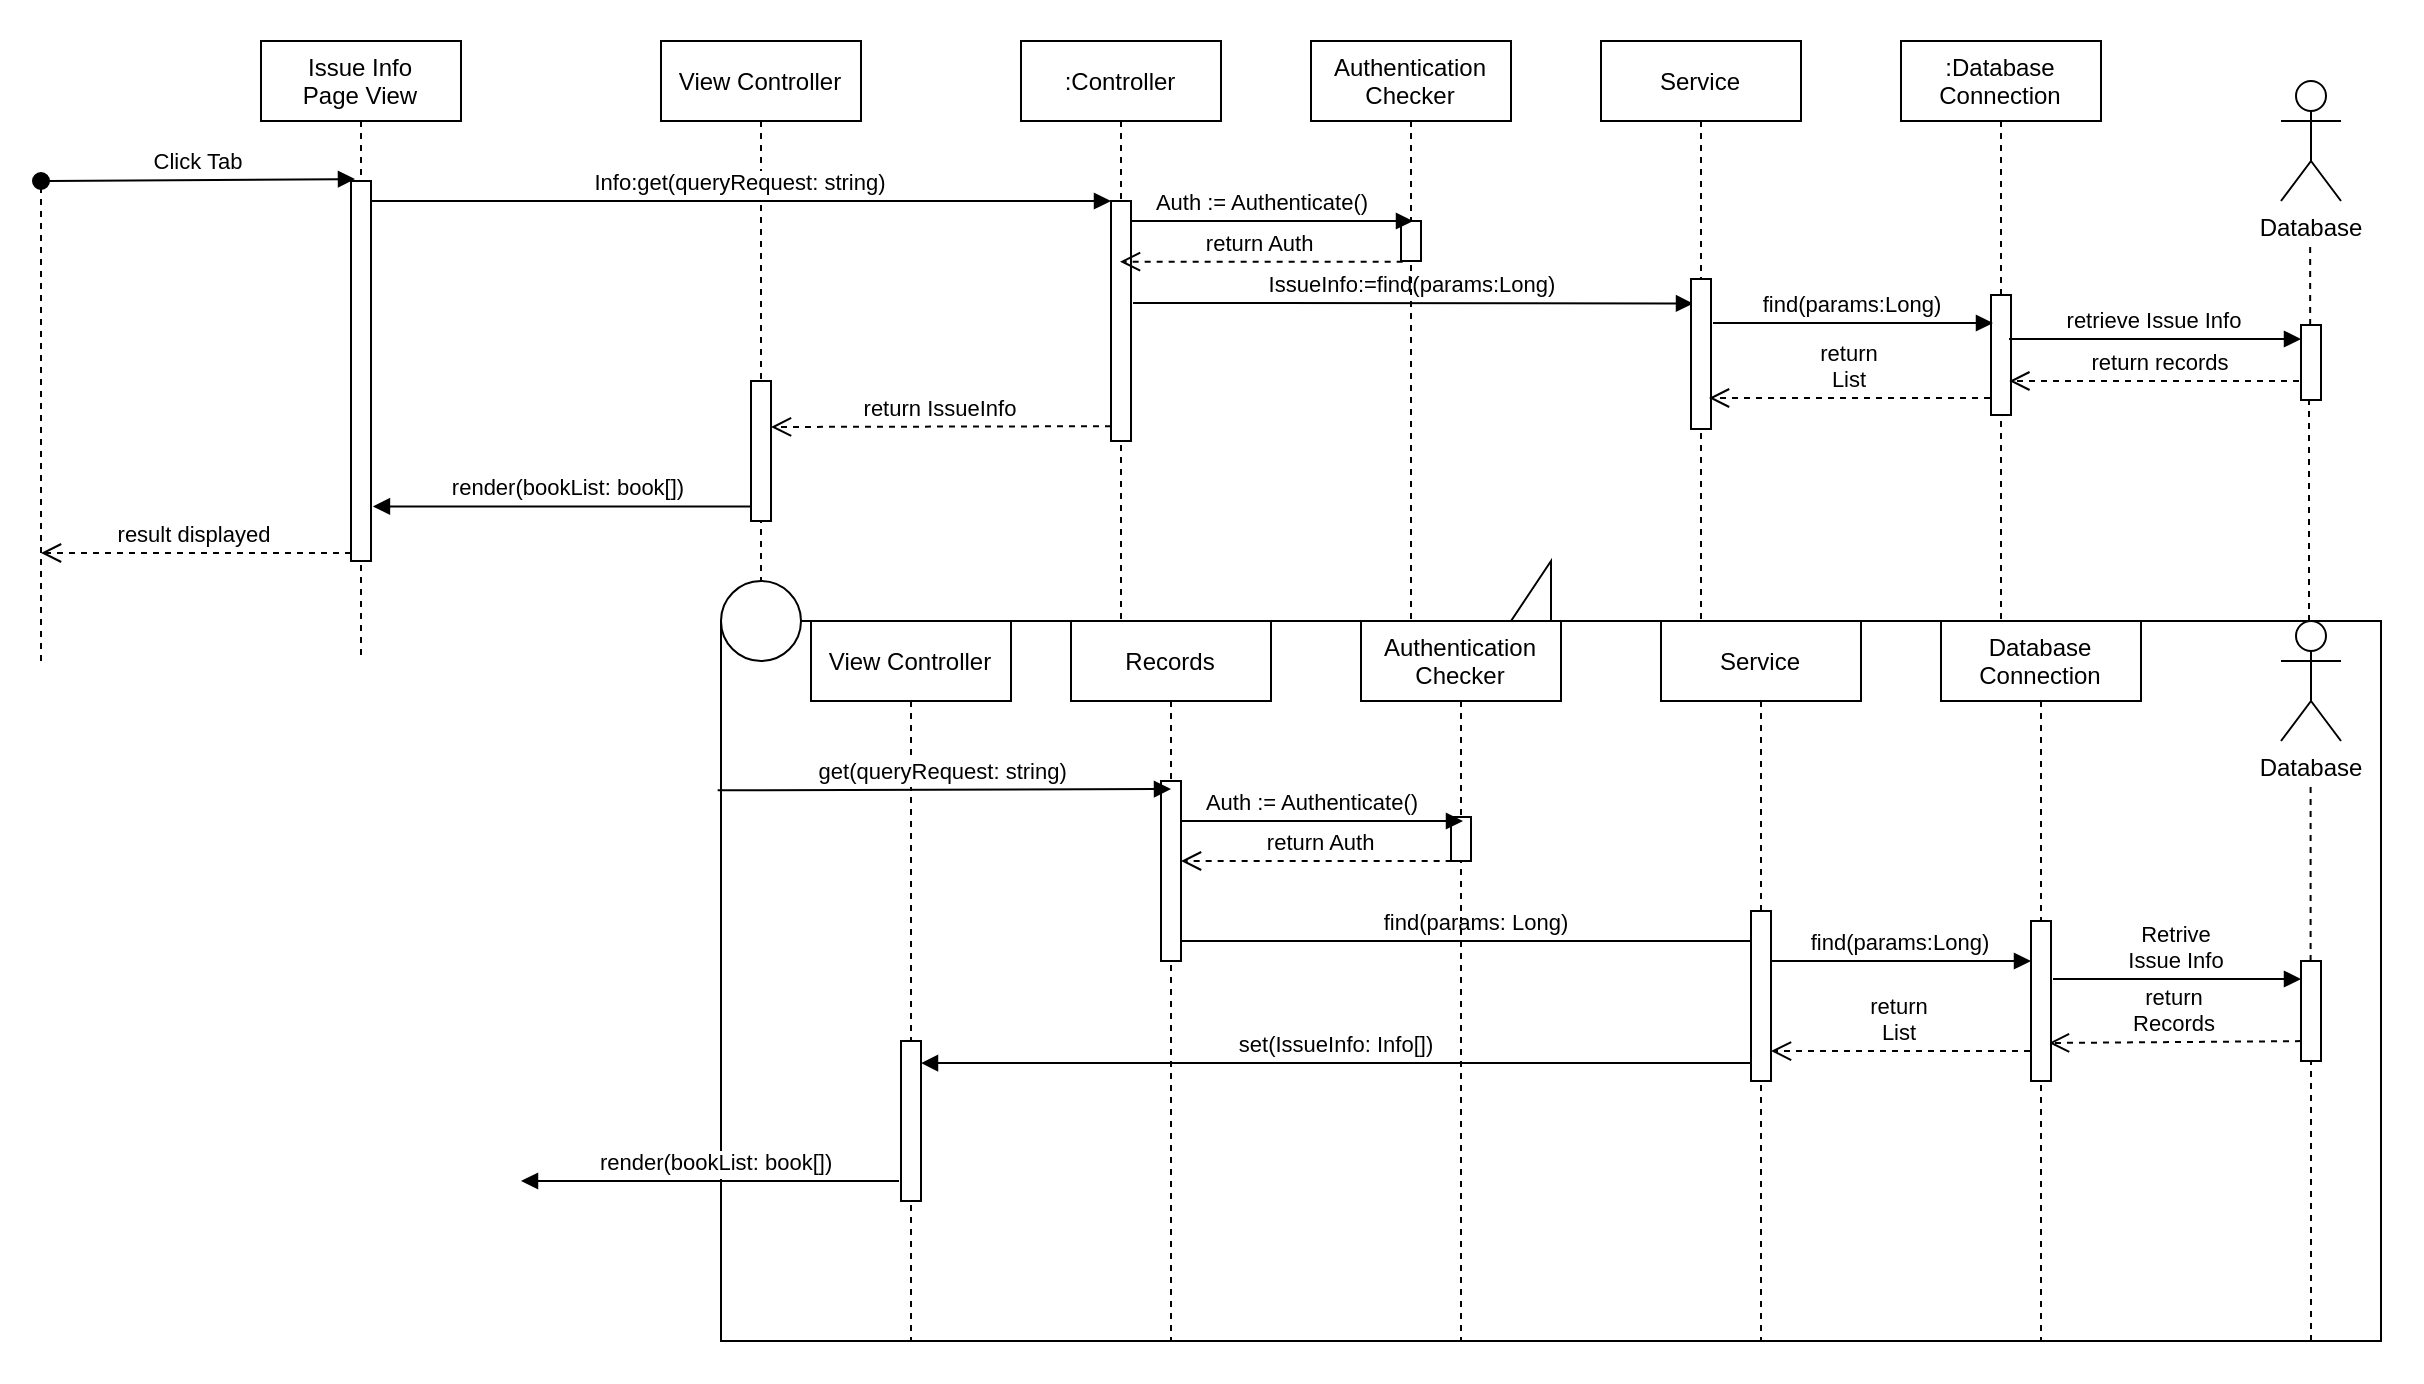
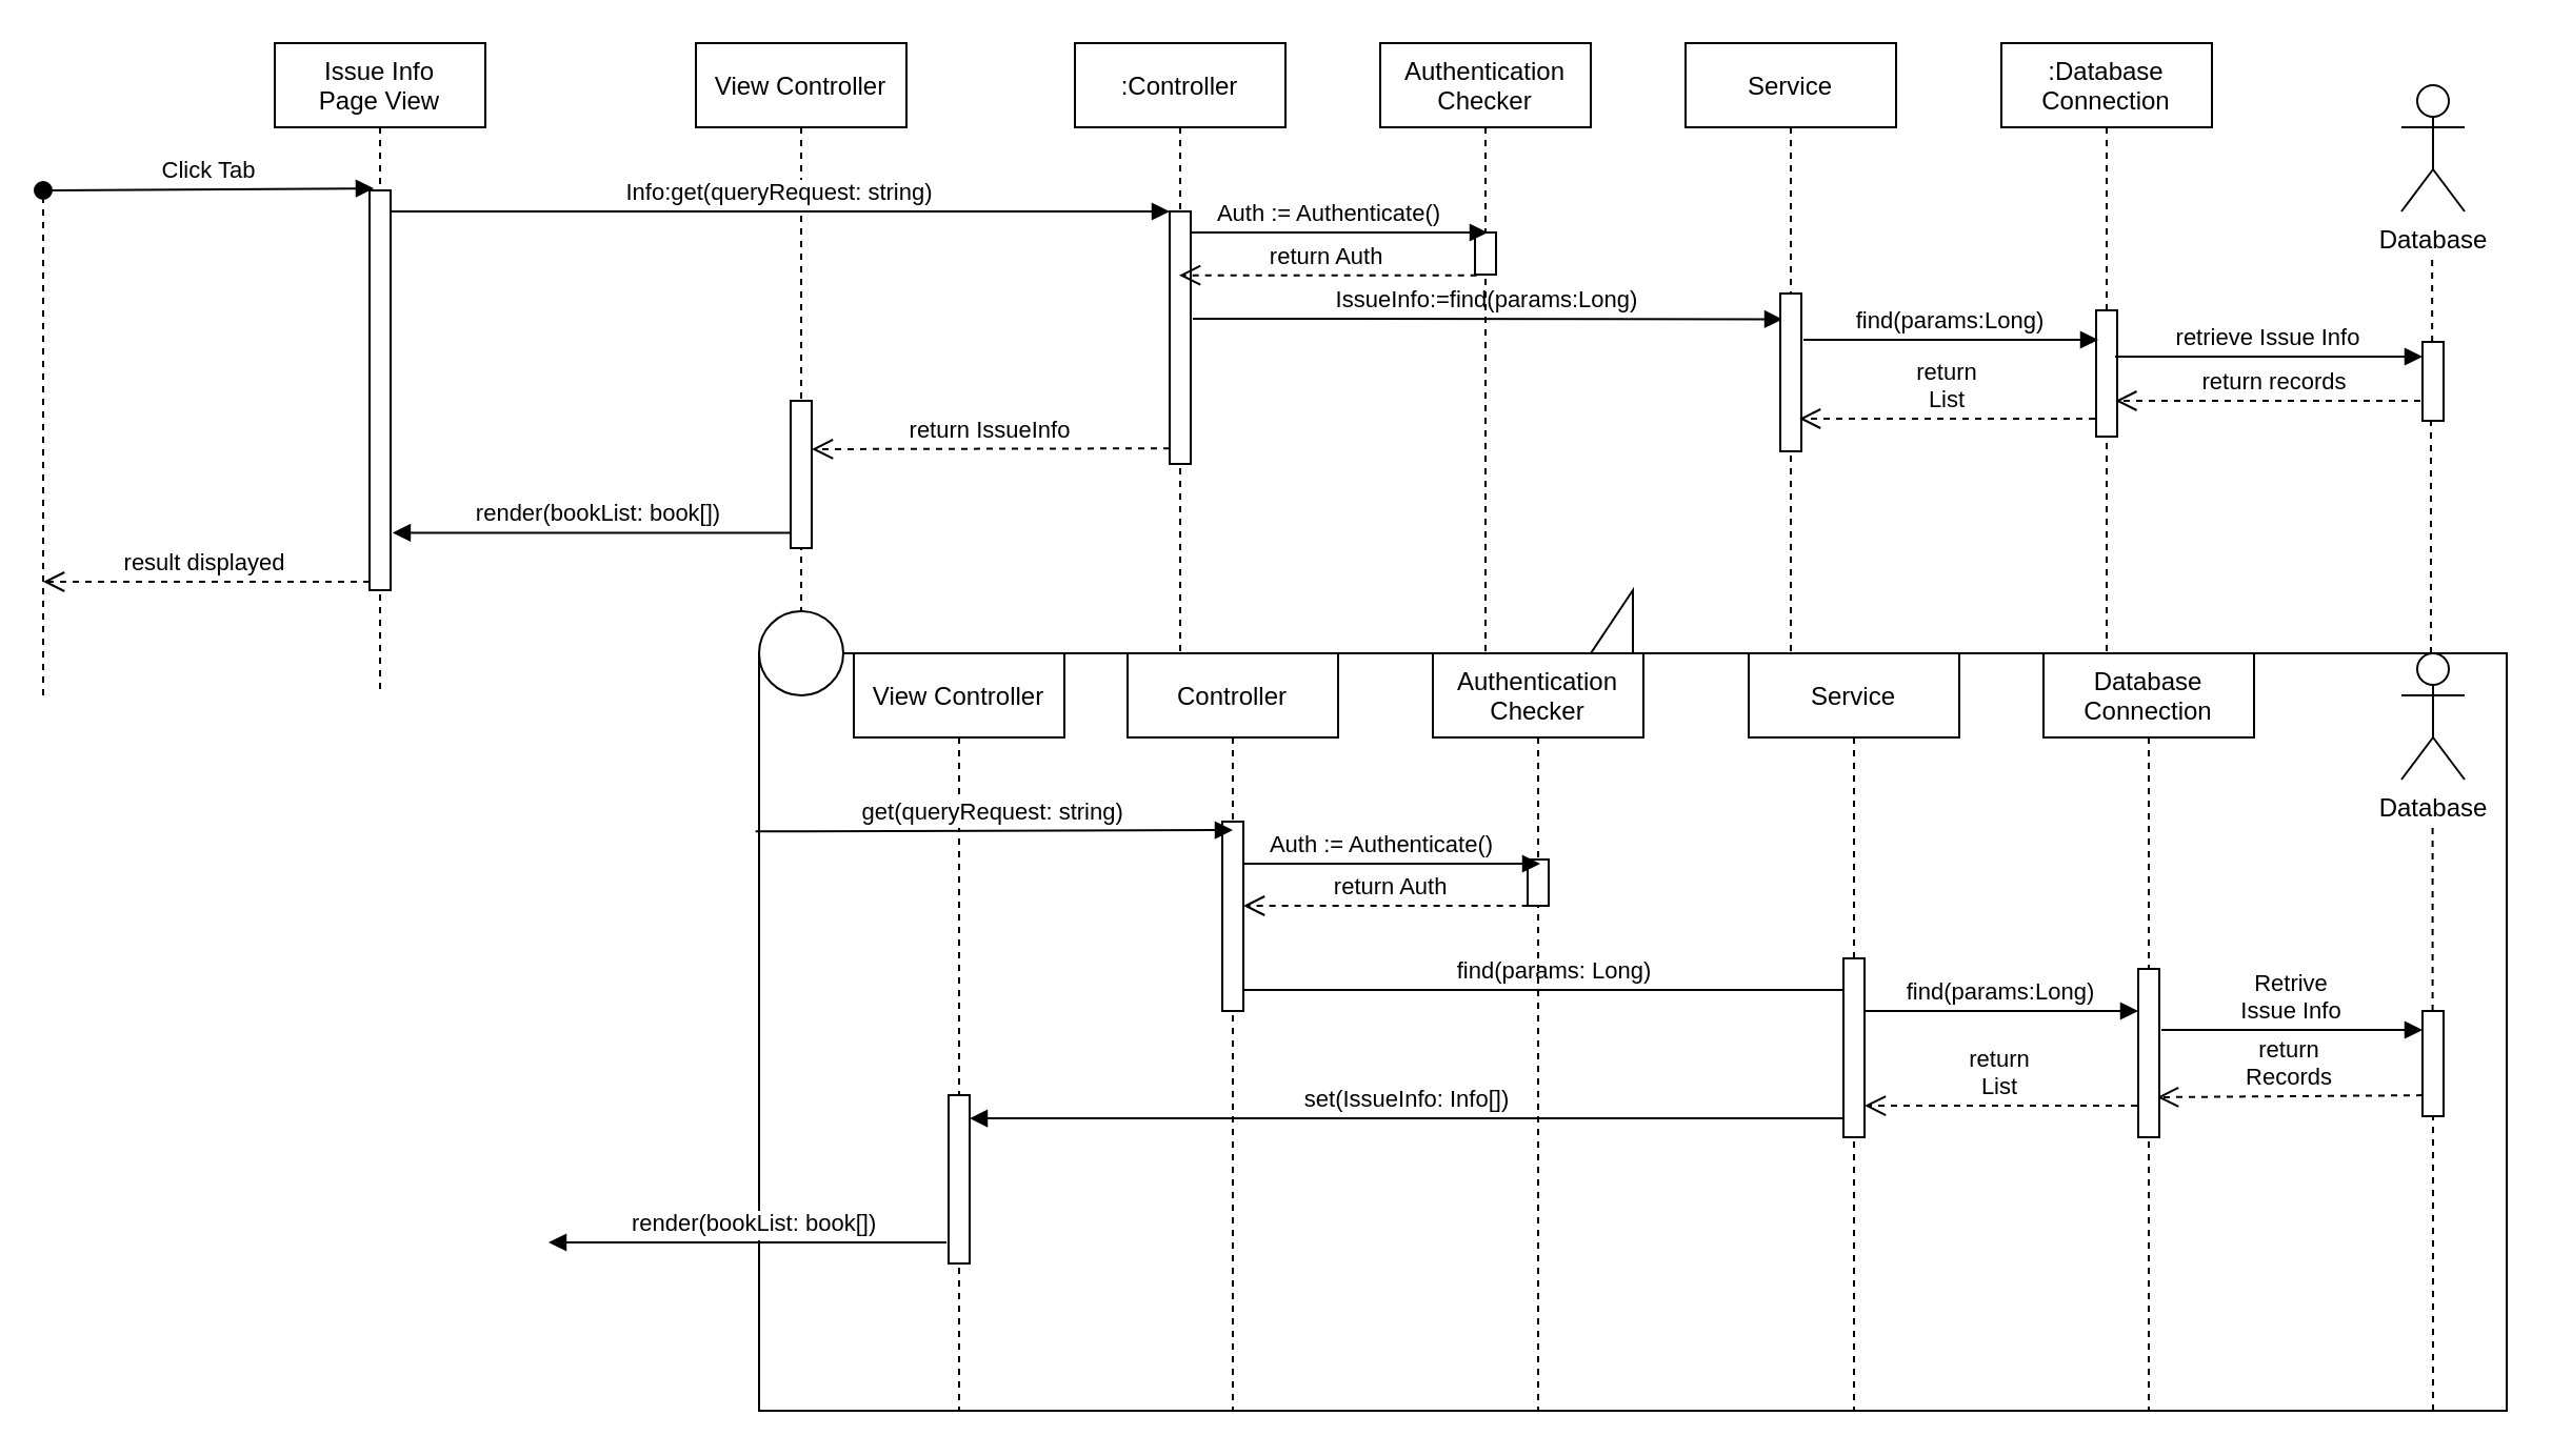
- <mxCell id="28" value="Records" style="shape=umlLifeline;perimeter=lifelinePerimeter;container=1;collapsible=0;recursiveResize=0;rounded=0;shadow=0;strokeWidth=1;" parent="1" vertex="1"><mxGeometry x="535" y="310" width="100" height="360" as="geometry" /></mxCell>
+ <mxCell id="28" value="Controller" style="shape=umlLifeline;perimeter=lifelinePerimeter;container=1;collapsible=0;recursiveResize=0;rounded=0;shadow=0;strokeWidth=1;" parent="1" vertex="1"><mxGeometry x="535" y="310" width="100" height="360" as="geometry" /></mxCell>
